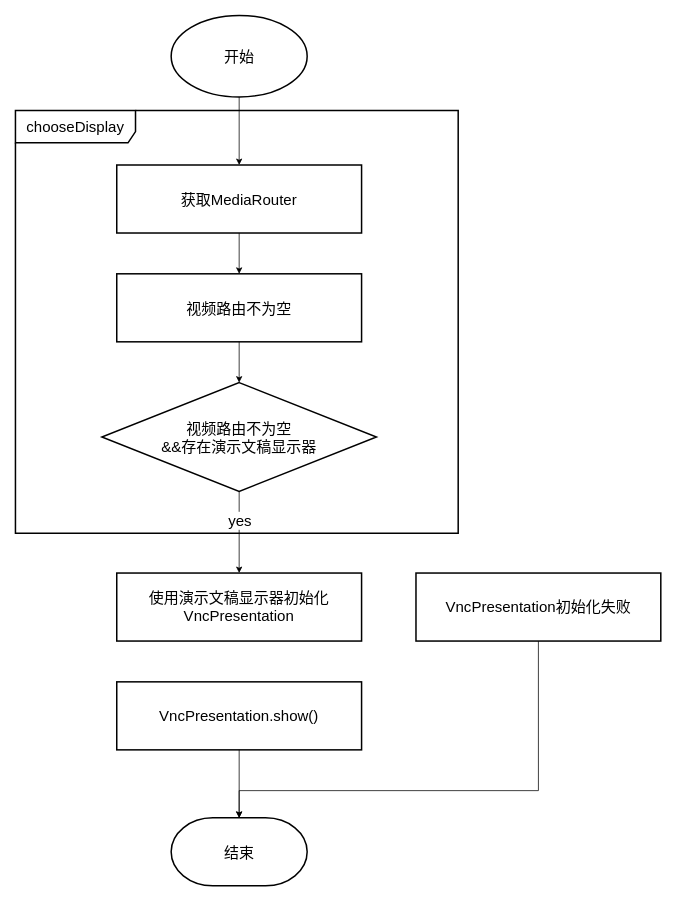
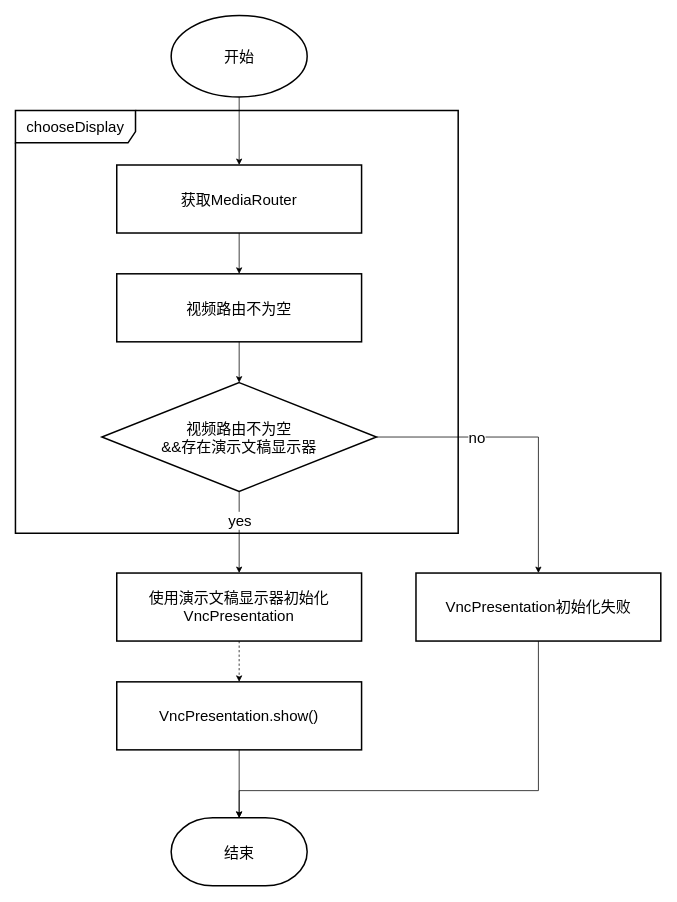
+ <mxCell id="18" value="" style="endArrow=classic;html=1;exitX=1;exitY=0.5;exitDx=0;exitDy=0;exitPerimeter=0;entryX=0.5;entryY=0;entryDx=0;entryDy=0;edgeStyle=orthogonalEdgeStyle;rounded=0;fontSize=20;" edge="1" parent="1" source="7" target="17"><mxGeometry x="60" y="330" as="geometry"><mxPoint x="499.375" y="690.625" as="sourcePoint" /><mxPoint x="680.625" y="690.625" as="targetPoint" /></mxGeometry></mxCell>
+ <mxCell id="19" value="no" style="edgeLabel;resizable=0;html=1;align=center;verticalAlign=middle;fontSize=20;" connectable="0" vertex="1" parent="18"><mxGeometry relative="1" as="geometry"><mxPoint x="-66" as="offset" /></mxGeometry></mxCell>
+ <mxCell id="11" style="edgeStyle=orthogonalEdgeStyle;rounded=0;orthogonalLoop=1;jettySize=auto;html=1;exitX=0.5;exitY=1;exitDx=0;exitDy=0;dashed=1;fontSize=20;" edge="1" parent="1" source="9" target="10"><mxGeometry x="60" y="330" as="geometry"><Array as="points"><mxPoint x="318.125" y="871.875" /><mxPoint x="318.125" y="871.875" /></Array></mxGeometry></mxCell>
